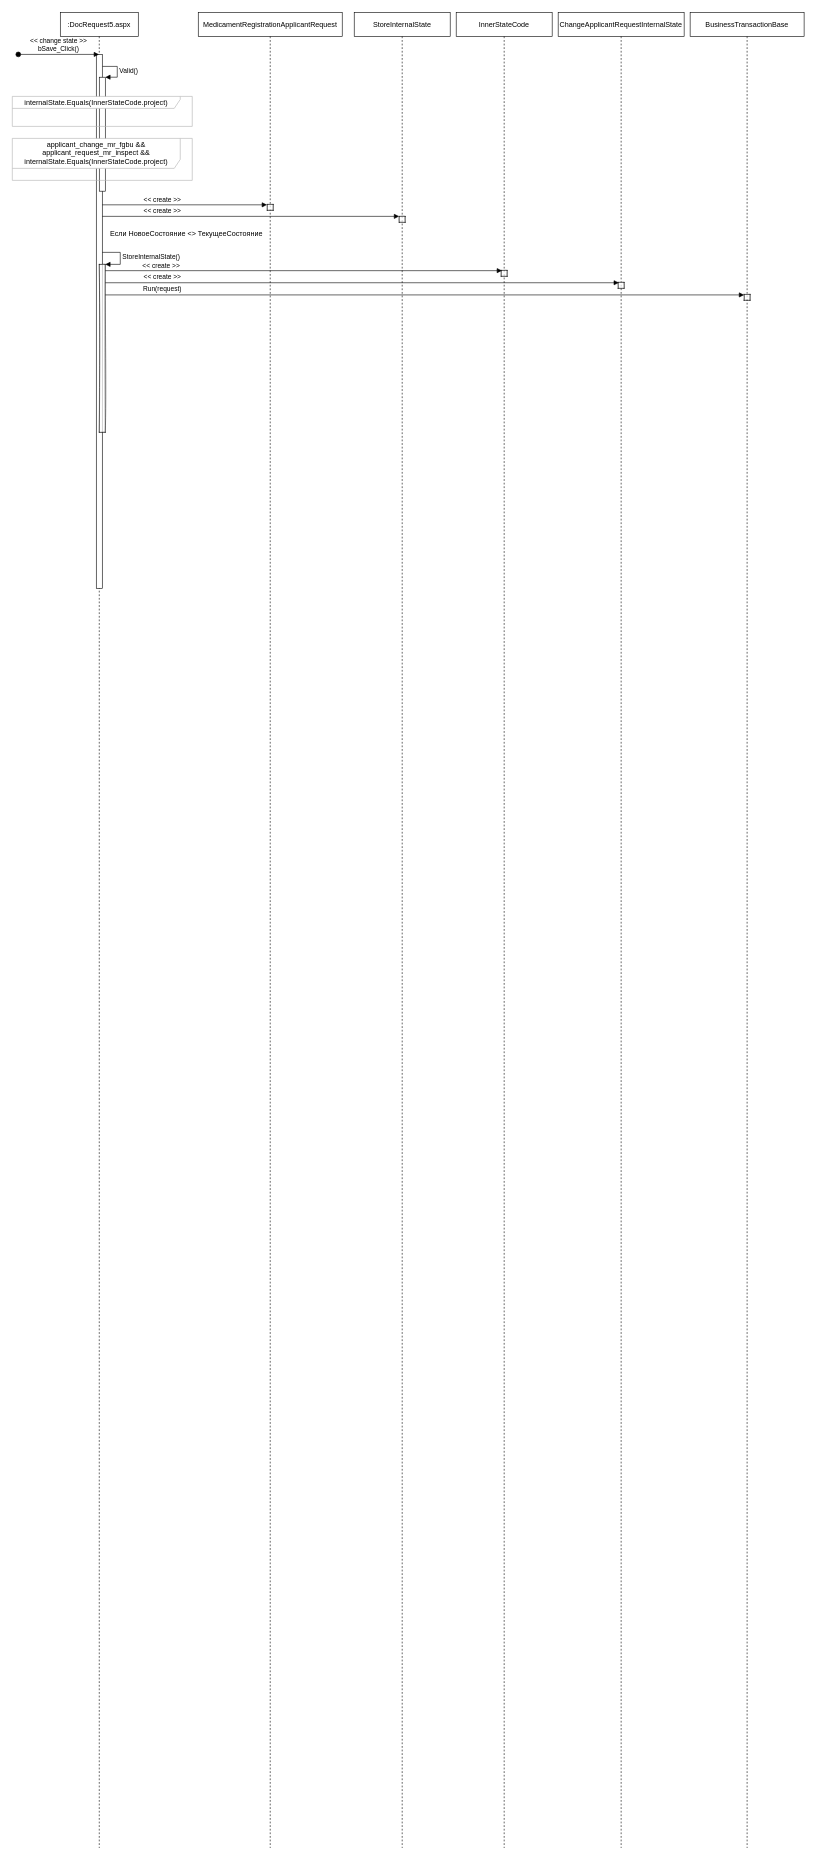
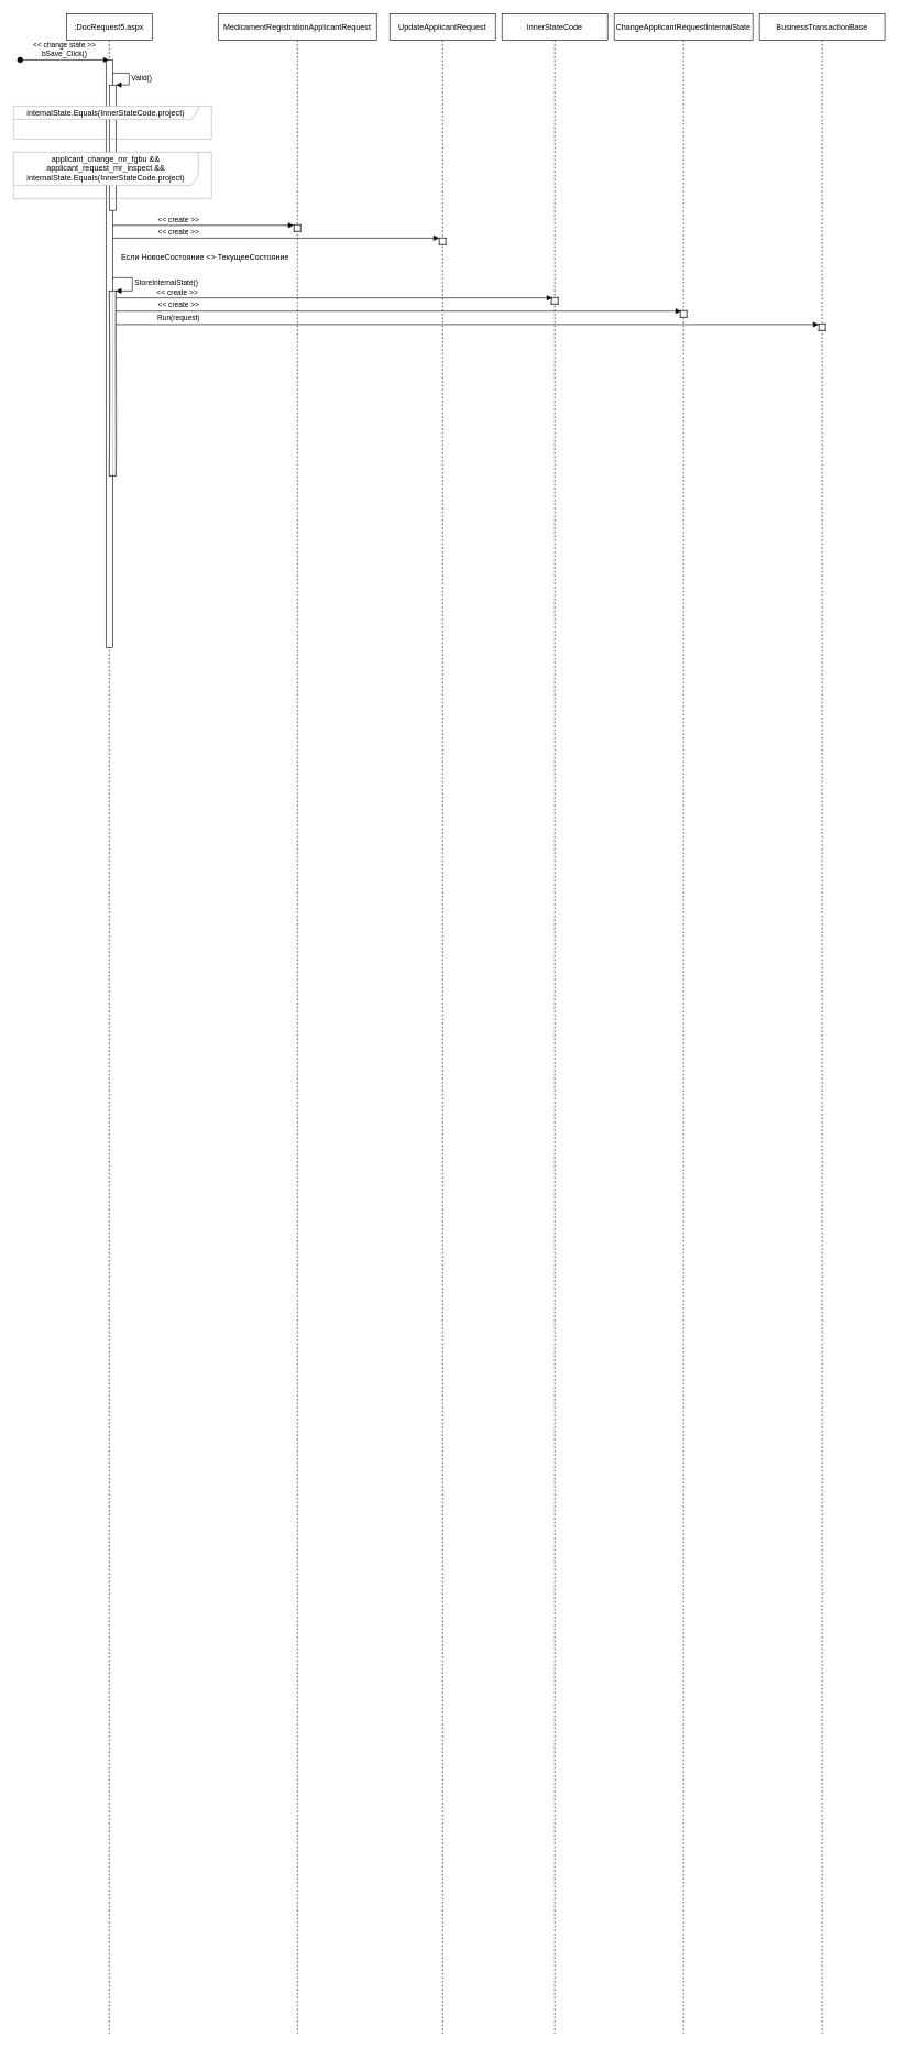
- <mxCell id="14" value="StoreInternalState" style="shape=umlLifeline;perimeter=lifelinePerimeter;whiteSpace=wrap;html=1;container=1;collapsible=0;recursiveResize=0;outlineConnect=0;" vertex="1" parent="1"><mxGeometry x="590" y="20" width="160" height="3060" as="geometry" /></mxCell>
+ <mxCell id="14" value="UpdateApplicantRequest" style="shape=umlLifeline;perimeter=lifelinePerimeter;whiteSpace=wrap;html=1;container=1;collapsible=0;recursiveResize=0;outlineConnect=0;" vertex="1" parent="1"><mxGeometry x="590" y="20" width="160" height="3060" as="geometry" /></mxCell>
